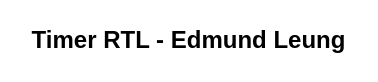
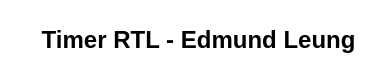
- <mxCell id="2" value="Timer RTL - Edmund Leung" style="text;strokeColor=none;fillColor=none;html=1;fontSize=24;fontStyle=1;verticalAlign=middle;align=center;" vertex="1" parent="1"><mxGeometry x="20" y="20" width="336" height="40" as="geometry" /></mxCell>
+ <mxCell id="2" value="Timer RTL - Edmund Leung" style="text;strokeColor=none;fillColor=none;html=1;fontSize=24;fontStyle=1;verticalAlign=middle;align=center;" vertex="1" parent="1"><mxGeometry x="30" y="20" width="336" height="40" as="geometry" /></mxCell>
